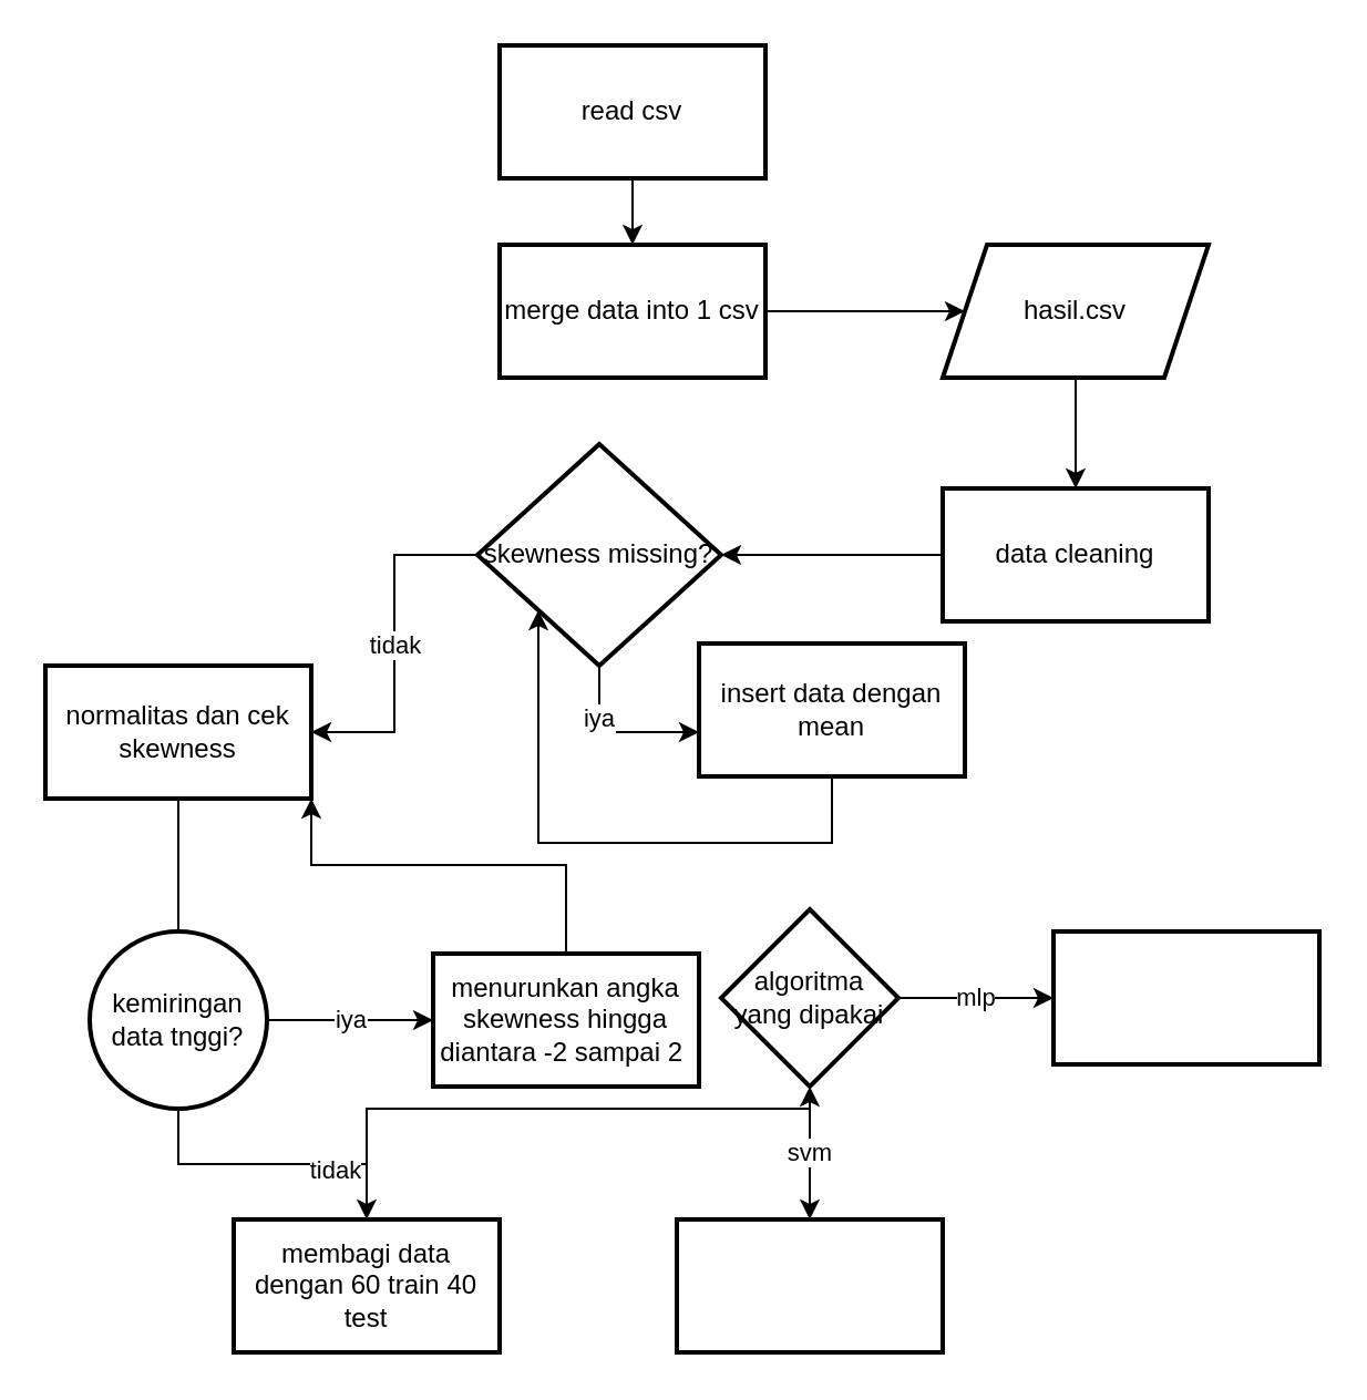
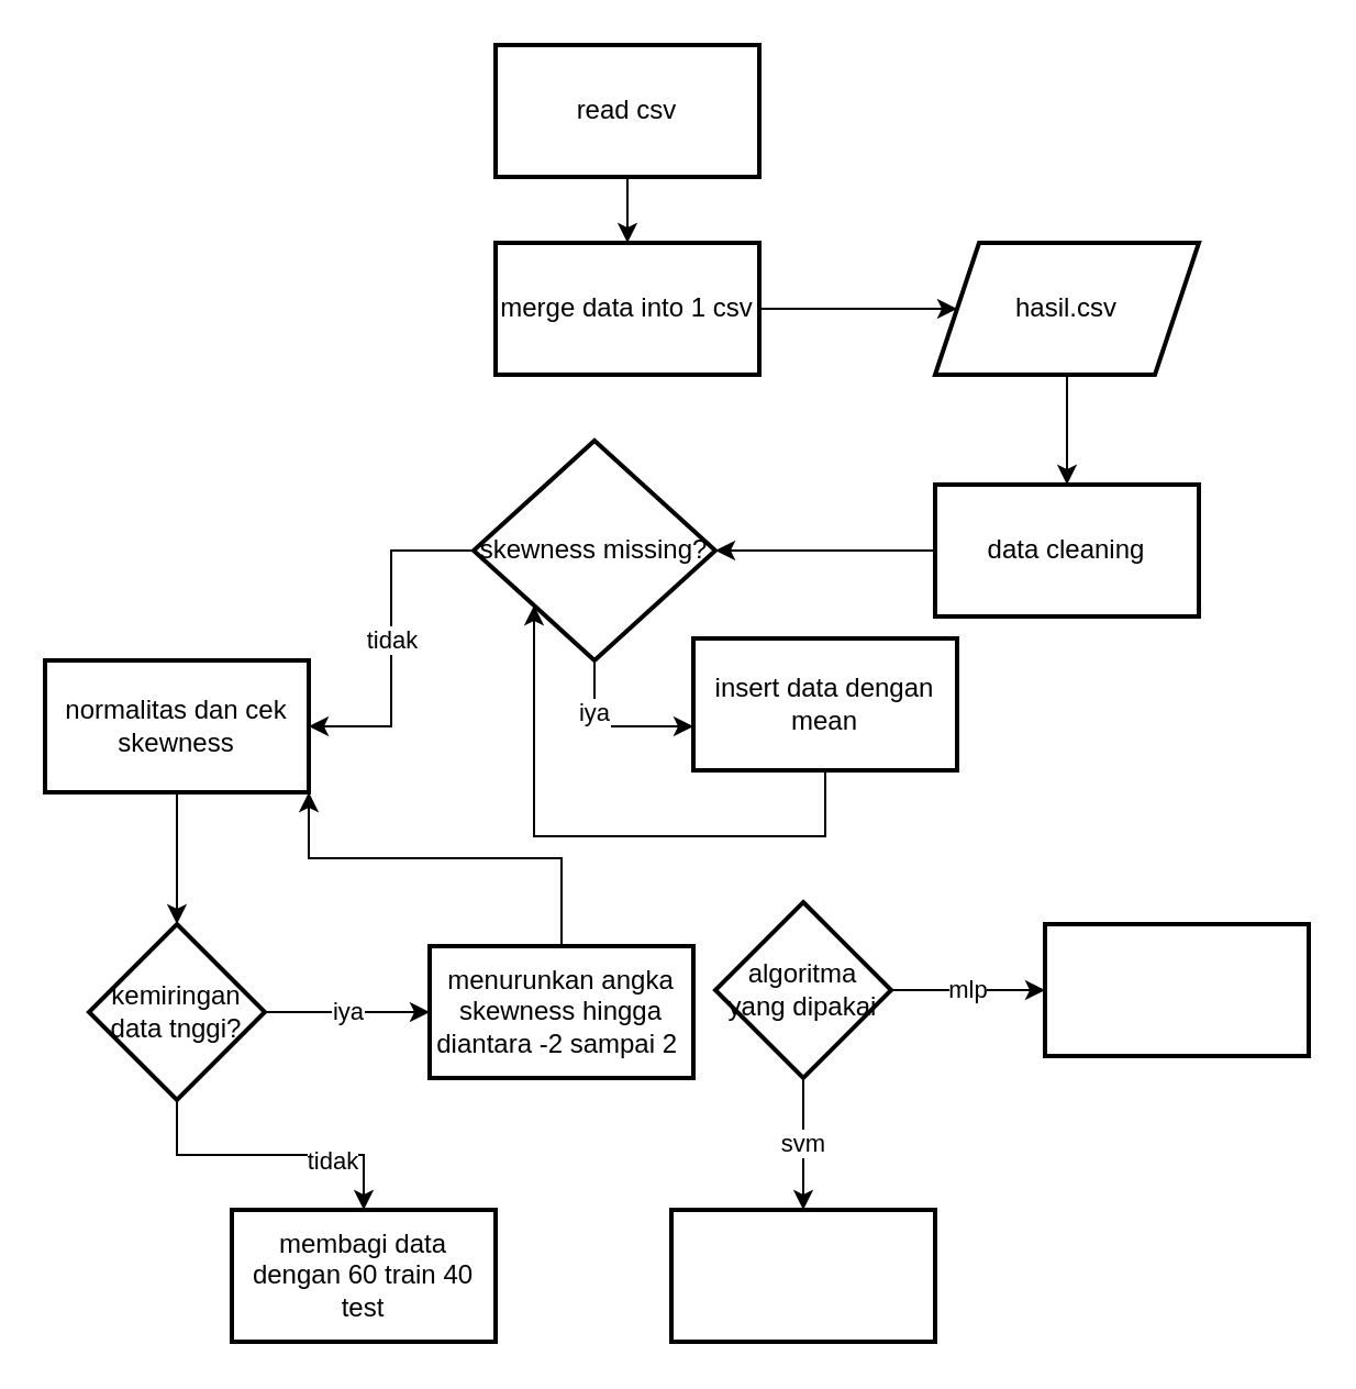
- <mxCell id="16" value="" style="edgeStyle=orthogonalEdgeStyle;rounded=0;orthogonalLoop=1;jettySize=auto;html=1;endArrow=none;" edge="1" parent="1" source="17" target="21"><mxGeometry relative="1" as="geometry" /></mxCell>
+ <mxCell id="16" value="" style="edgeStyle=orthogonalEdgeStyle;rounded=0;orthogonalLoop=1;jettySize=auto;html=1;" edge="1" parent="1" source="17" target="21"><mxGeometry relative="1" as="geometry" /></mxCell>
- <mxCell id="21" value="kemiringan data tnggi?" style="ellipse;whiteSpace=wrap;html=1;strokeWidth=2;" vertex="1" parent="1"><mxGeometry x="40" y="420" width="80" height="80" as="geometry" /></mxCell>
+ <mxCell id="21" value="kemiringan data tnggi?" style="rhombus;whiteSpace=wrap;html=1;strokeWidth=2;" vertex="1" parent="1"><mxGeometry x="40" y="420" width="80" height="80" as="geometry" /></mxCell>
- <mxCell id="24" value="" style="edgeStyle=orthogonalEdgeStyle;rounded=0;orthogonalLoop=1;jettySize=auto;html=1;" edge="1" parent="1" source="25" target="28"><mxGeometry relative="1" as="geometry"><Array as="points"><mxPoint x="165" y="500" /><mxPoint x="365" y="500" /></Array></mxGeometry></mxCell>
